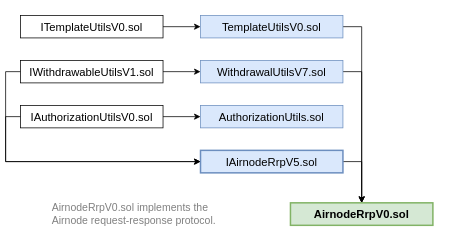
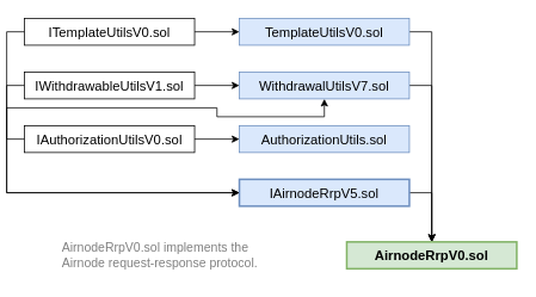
+ <mxCell id="18" style="edgeStyle=orthogonalEdgeStyle;rounded=0;orthogonalLoop=1;jettySize=auto;html=1;entryX=0;entryY=0.5;entryDx=0;entryDy=0;fontSize=12;exitX=0;exitY=0.5;exitDx=0;exitDy=0;" parent="1" source="19" target="8" edge="1"><mxGeometry relative="1" as="geometry" /></mxCell>
- <mxCell id="5" style="edgeStyle=orthogonalEdgeStyle;rounded=0;orthogonalLoop=1;jettySize=auto;html=1;entryX=0;entryY=0.5;entryDx=0;entryDy=0;fontSize=12;exitX=0;exitY=0.5;exitDx=0;exitDy=0;" parent="1" source="6" target="8" edge="1"><mxGeometry relative="1" as="geometry" /></mxCell>
+ <mxCell id="5" style="edgeStyle=orthogonalEdgeStyle;rounded=0;orthogonalLoop=1;jettySize=auto;html=1;fontSize=12;exitX=0;exitY=0.5;exitDx=0;exitDy=0;" parent="1" source="6" target="12" edge="1"><mxGeometry relative="1" as="geometry" /></mxCell>
